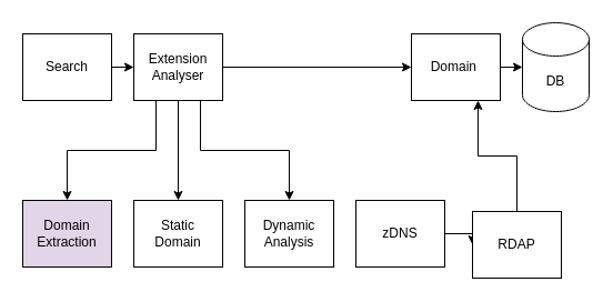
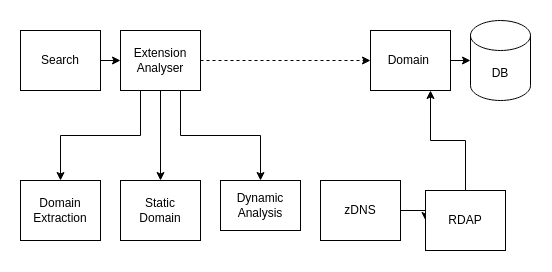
- <mxCell id="4" style="edgeStyle=orthogonalEdgeStyle;rounded=0;orthogonalLoop=1;jettySize=auto;html=1;exitX=1;exitY=0.5;exitDx=0;exitDy=0;entryX=0;entryY=0.5;entryDx=0;entryDy=0;" edge="1" parent="1" source="8" target="16"><mxGeometry relative="1" as="geometry" /></mxCell>
+ <mxCell id="4" style="edgeStyle=orthogonalEdgeStyle;rounded=0;orthogonalLoop=1;jettySize=auto;html=1;exitX=1;exitY=0.5;exitDx=0;exitDy=0;entryX=0;entryY=0.5;entryDx=0;entryDy=0;dashed=1;" edge="1" parent="1" source="8" target="16"><mxGeometry relative="1" as="geometry" /></mxCell>
- <mxCell id="9" value="Domain&lt;br&gt;Extraction" style="rounded=0;whiteSpace=wrap;html=1;fillColor=#e1d5e7;" vertex="1" parent="1"><mxGeometry x="20" y="180" width="80" height="60" as="geometry" /></mxCell>
+ <mxCell id="9" value="Domain&lt;br&gt;Extraction" style="rounded=0;whiteSpace=wrap;html=1;" vertex="1" parent="1"><mxGeometry x="20" y="180" width="80" height="60" as="geometry" /></mxCell>
- <mxCell id="11" value="Dynamic&lt;br&gt;Analysis" style="rounded=0;whiteSpace=wrap;html=1;" vertex="1" parent="1"><mxGeometry x="220" y="180" width="80" height="60" as="geometry" /></mxCell>
+ <mxCell id="11" value="Dynamic&lt;br&gt;Analysis" style="rounded=0;whiteSpace=wrap;html=1;" vertex="1" parent="1"><mxGeometry x="220" y="180" width="80" height="50" as="geometry" /></mxCell>
